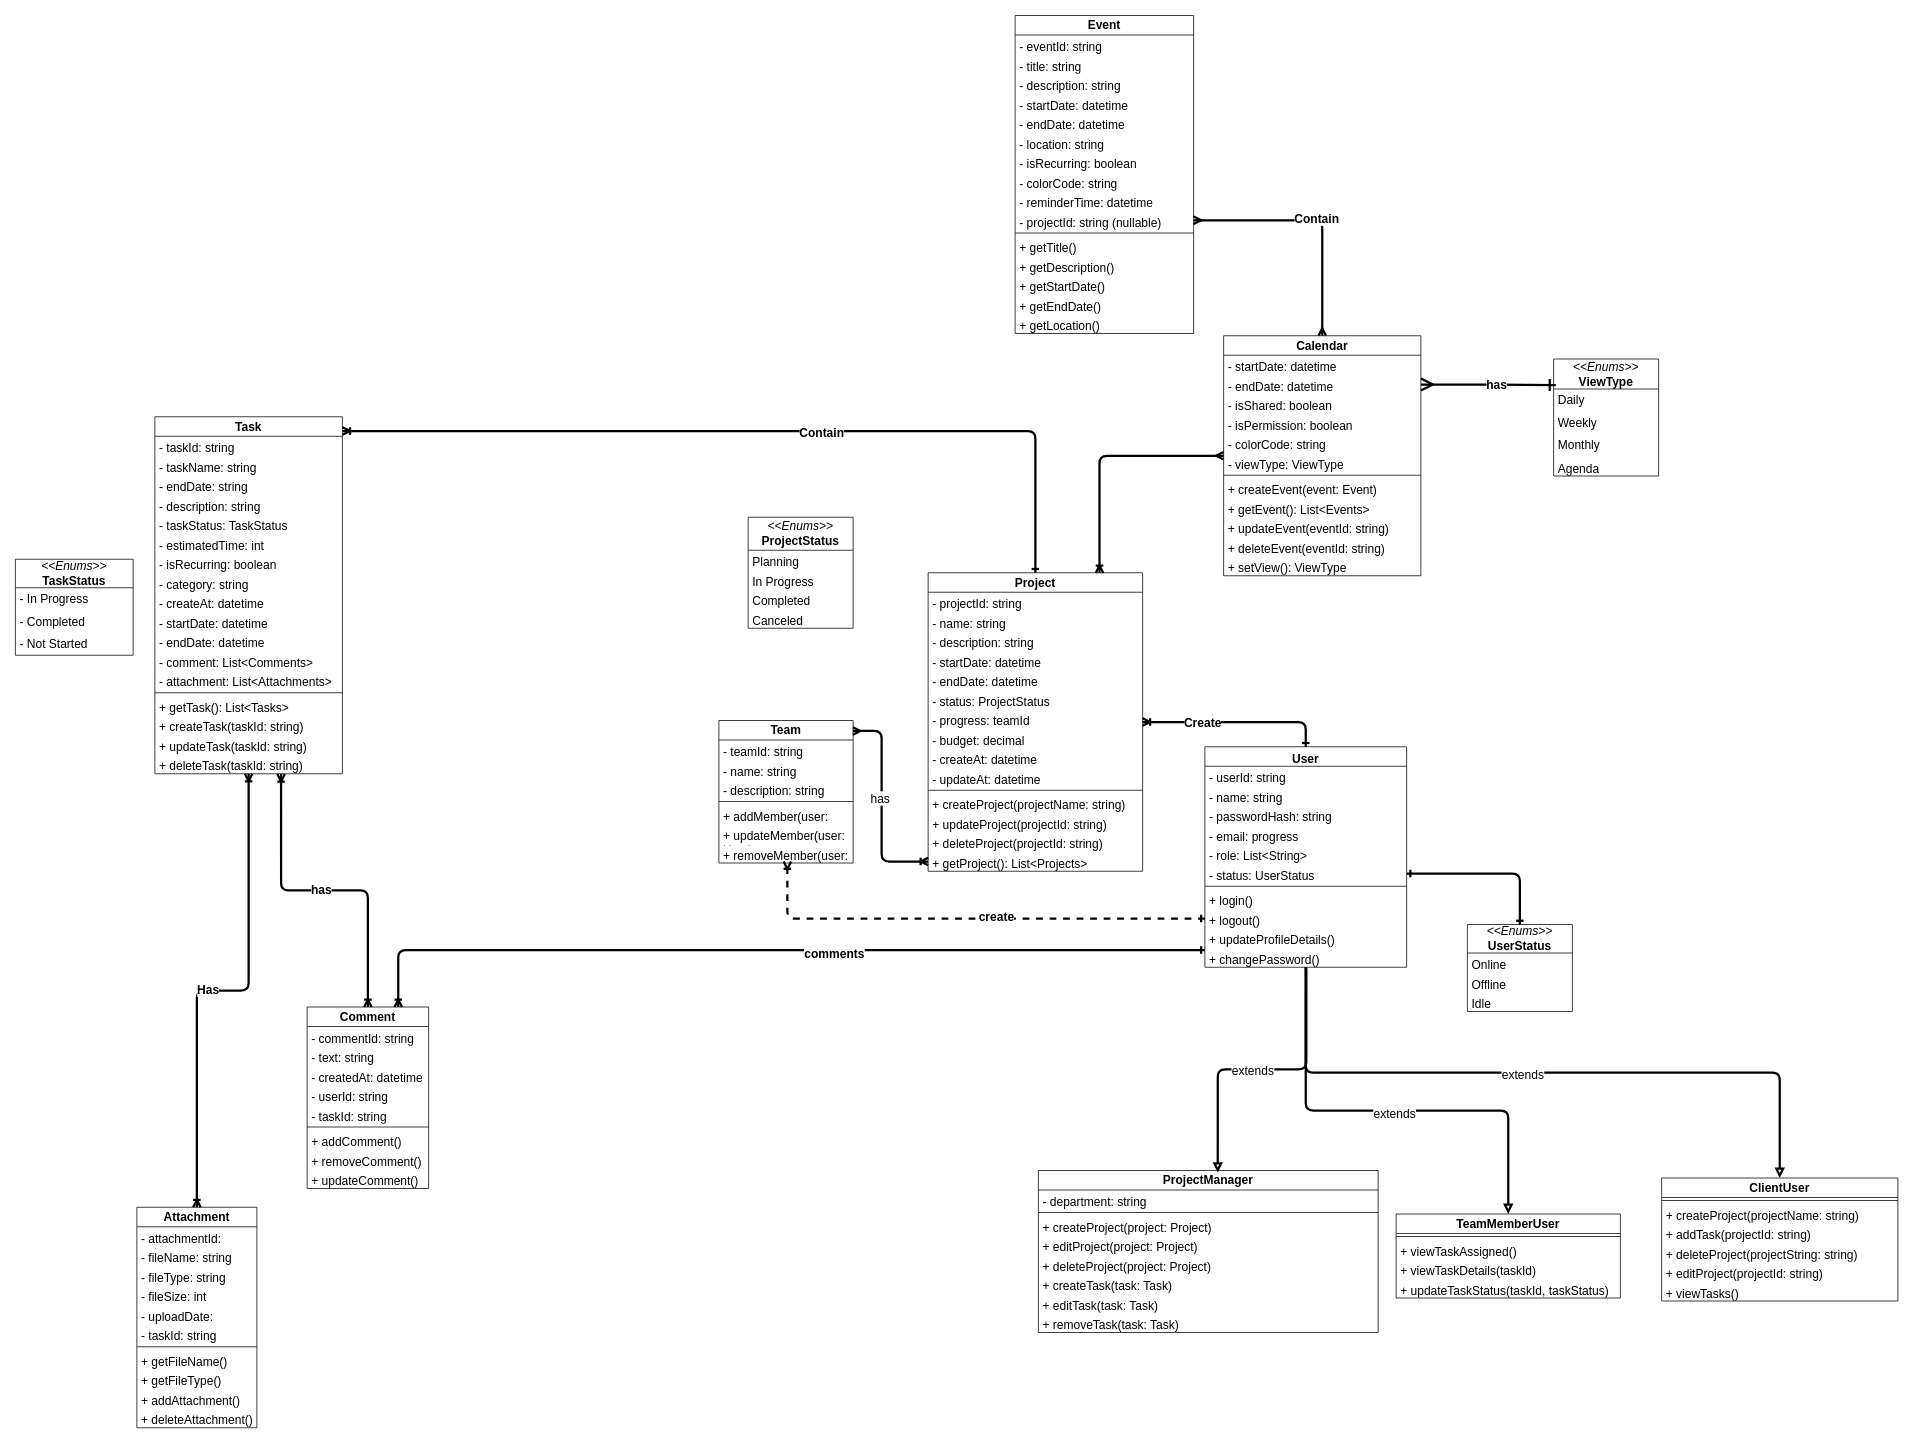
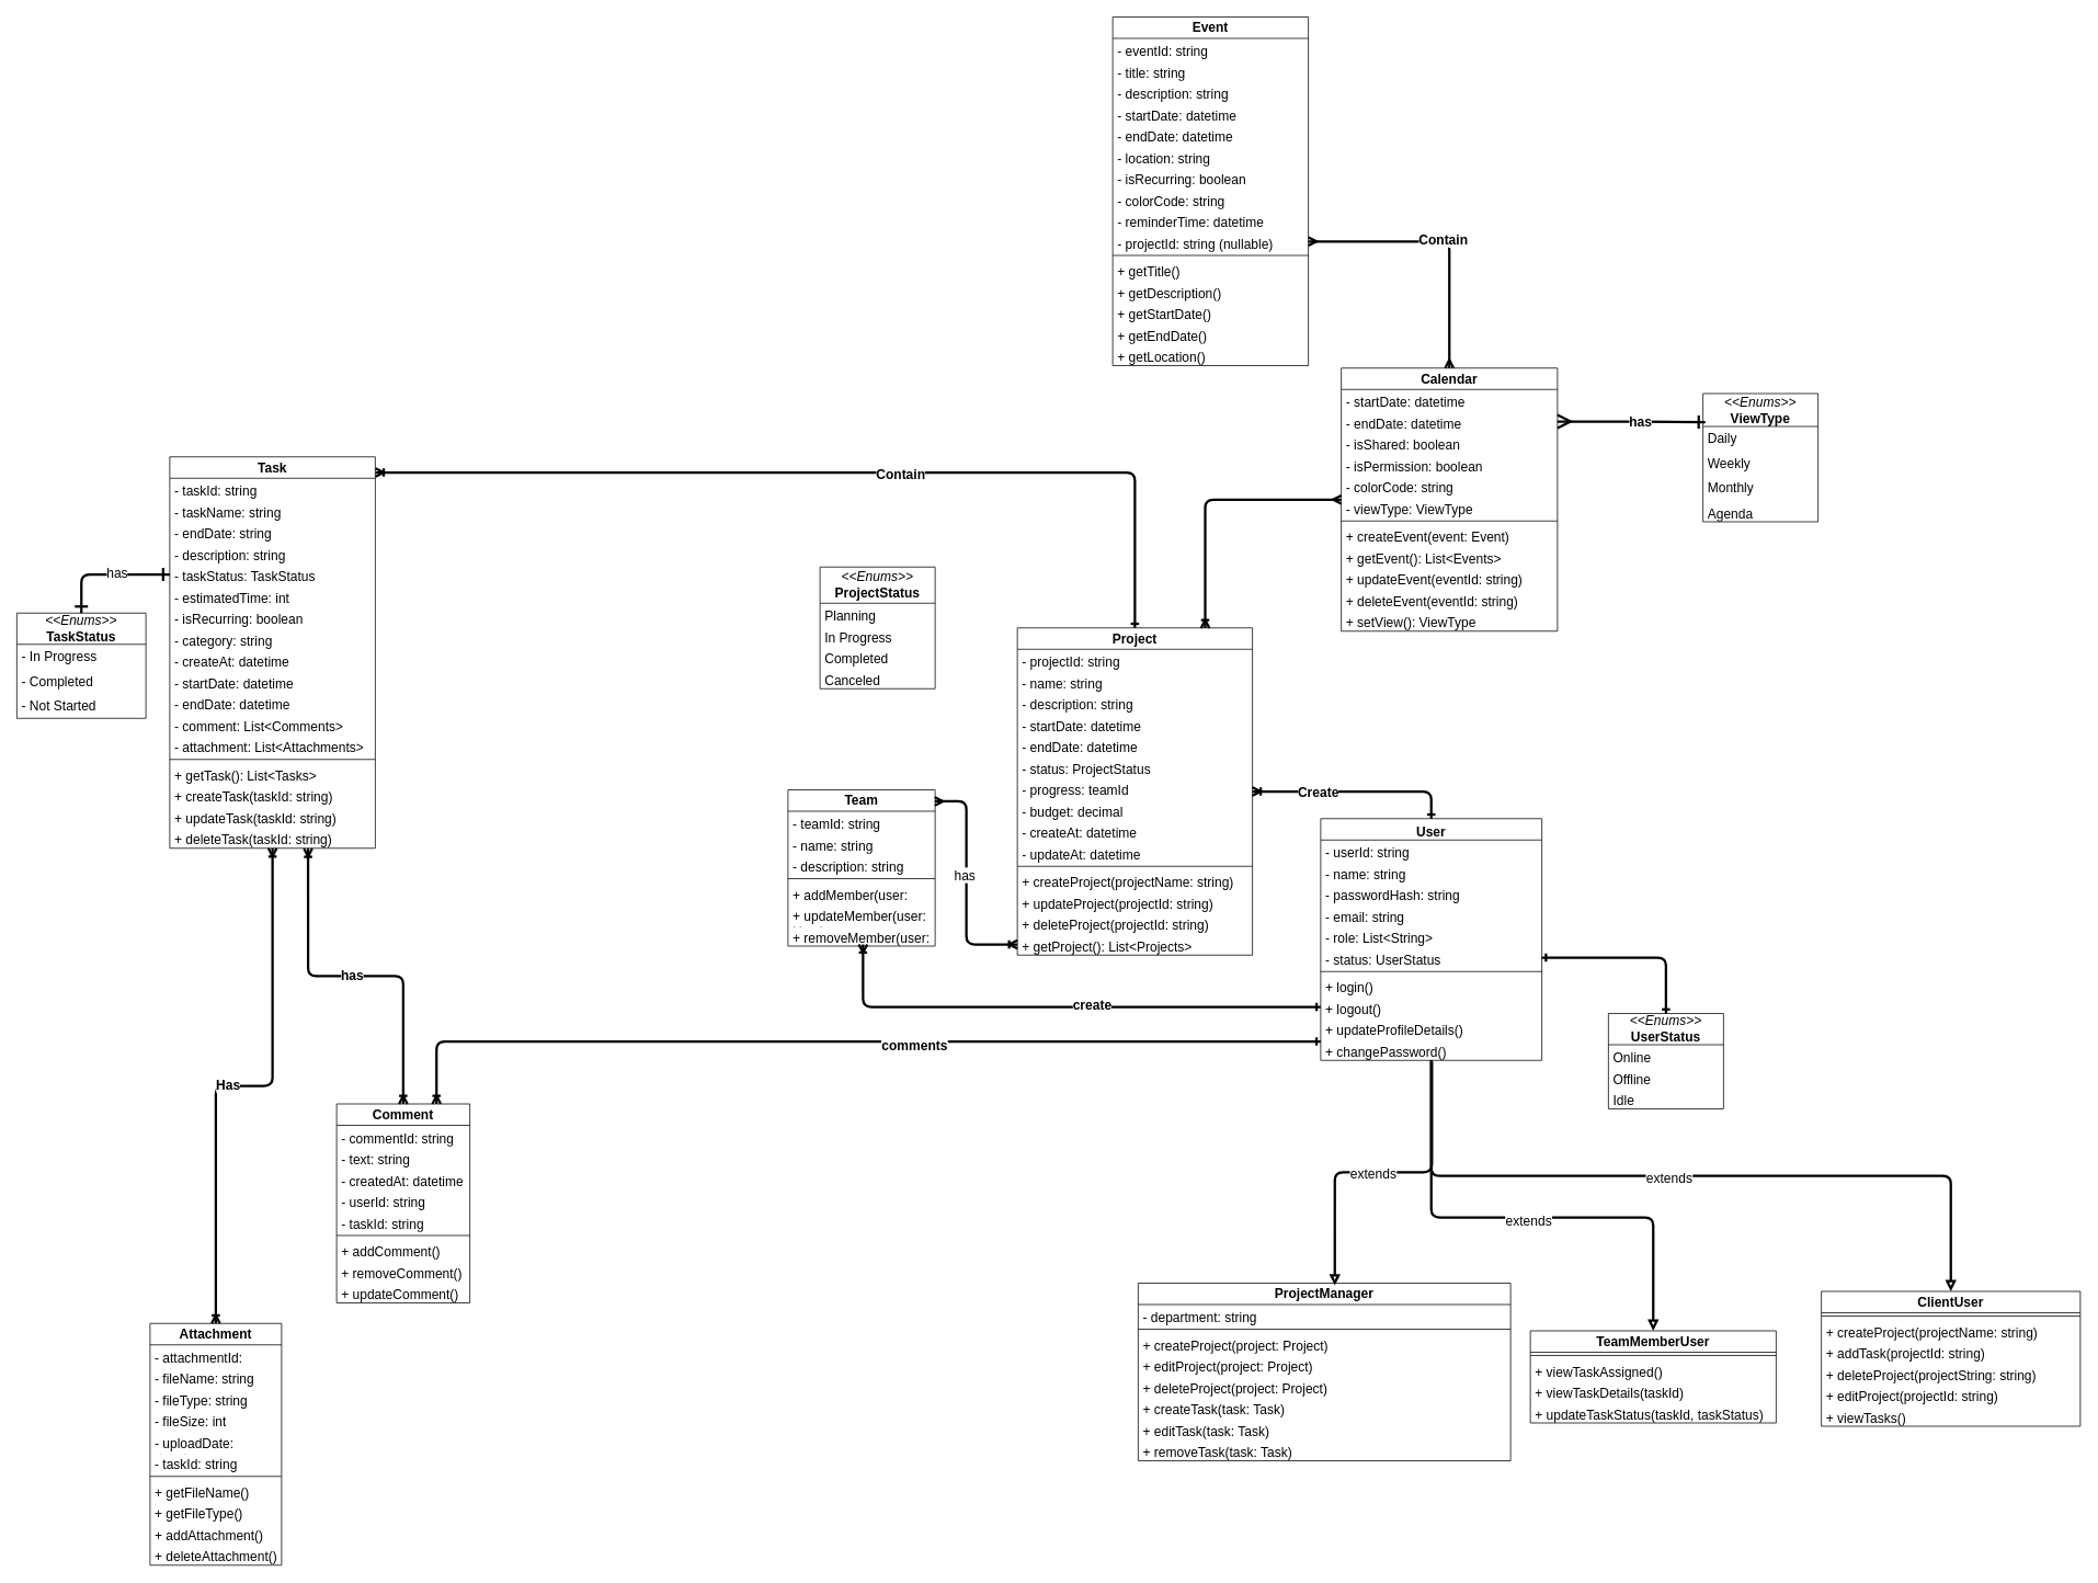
+ <mxCell id="49" style="edgeStyle=orthogonalEdgeStyle;rounded=1;orthogonalLoop=1;jettySize=auto;html=1;entryX=0.5;entryY=0;entryDx=0;entryDy=0;endArrow=ERone;endFill=0;startArrow=ERone;startFill=0;fontSize=16;curved=0;strokeWidth=3;strokeColor=default;align=center;verticalAlign=middle;fontFamily=Helvetica;fontColor=default;labelBackgroundColor=default;startSize=12;endSize=12;" parent="1" source="31" target="45" edge="1"><mxGeometry relative="1" as="geometry" /></mxCell>
+ <mxCell id="50" value="has" style="edgeLabel;html=1;align=center;verticalAlign=middle;resizable=0;points=[];fontSize=16;rounded=1;strokeColor=default;strokeWidth=3;fontFamily=Helvetica;fontColor=default;labelBackgroundColor=default;" parent="49" connectable="0" vertex="1"><mxGeometry x="-0.155" y="-2" relative="1" as="geometry"><mxPoint as="offset" /></mxGeometry></mxCell>
- <mxCell id="12" value="- email: progress" style="text;strokeColor=none;fillColor=none;align=left;verticalAlign=top;spacingLeft=4;spacingRight=4;overflow=hidden;rotatable=0;points=[[0,0.5],[1,0.5]];portConstraint=eastwest;whiteSpace=wrap;html=1;fontSize=16;" parent="8" vertex="1"><mxGeometry y="104" width="269" height="26" as="geometry" /></mxCell>
+ <mxCell id="12" value="- email: string" style="text;strokeColor=none;fillColor=none;align=left;verticalAlign=top;spacingLeft=4;spacingRight=4;overflow=hidden;rotatable=0;points=[[0,0.5],[1,0.5]];portConstraint=eastwest;whiteSpace=wrap;html=1;fontSize=16;" parent="8" vertex="1"><mxGeometry y="104" width="269" height="26" as="geometry" /></mxCell>
- <mxCell id="174" style="edgeStyle=orthogonalEdgeStyle;html=1;entryX=0.51;entryY=0.921;entryDx=0;entryDy=0;entryPerimeter=0;strokeWidth=3;startArrow=ERone;startFill=0;endArrow=ERoneToMany;endFill=0;dashed=1;" edge="1" parent="1" source="17" target="142"><mxGeometry relative="1" as="geometry"><Array as="points"><mxPoint x="1049" y="1224" /></Array></mxGeometry></mxCell>
+ <mxCell id="174" style="edgeStyle=orthogonalEdgeStyle;html=1;entryX=0.51;entryY=0.921;entryDx=0;entryDy=0;entryPerimeter=0;strokeWidth=3;startArrow=ERone;startFill=0;endArrow=ERoneToMany;endFill=0;" edge="1" parent="1" source="17" target="142"><mxGeometry relative="1" as="geometry"><Array as="points"><mxPoint x="1049" y="1224" /></Array></mxGeometry></mxCell>
